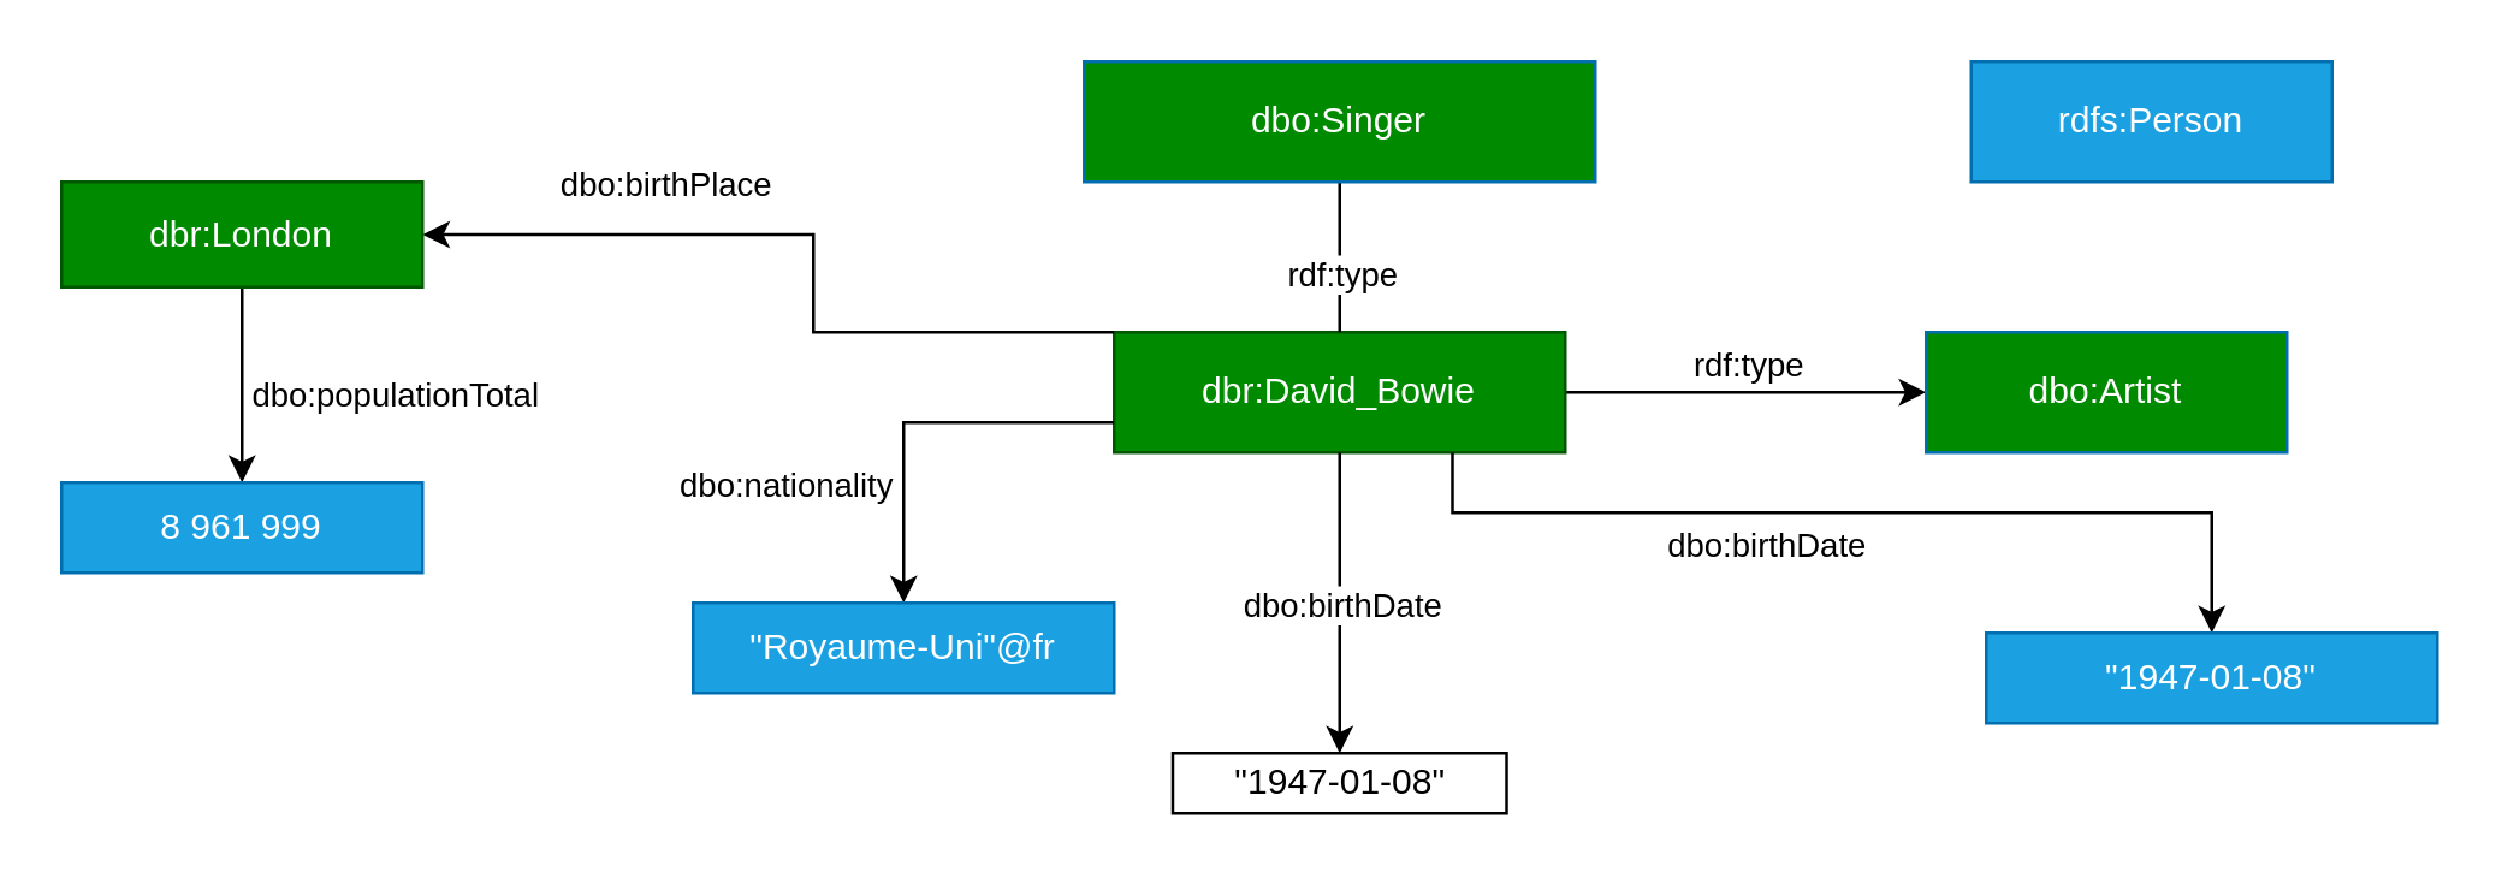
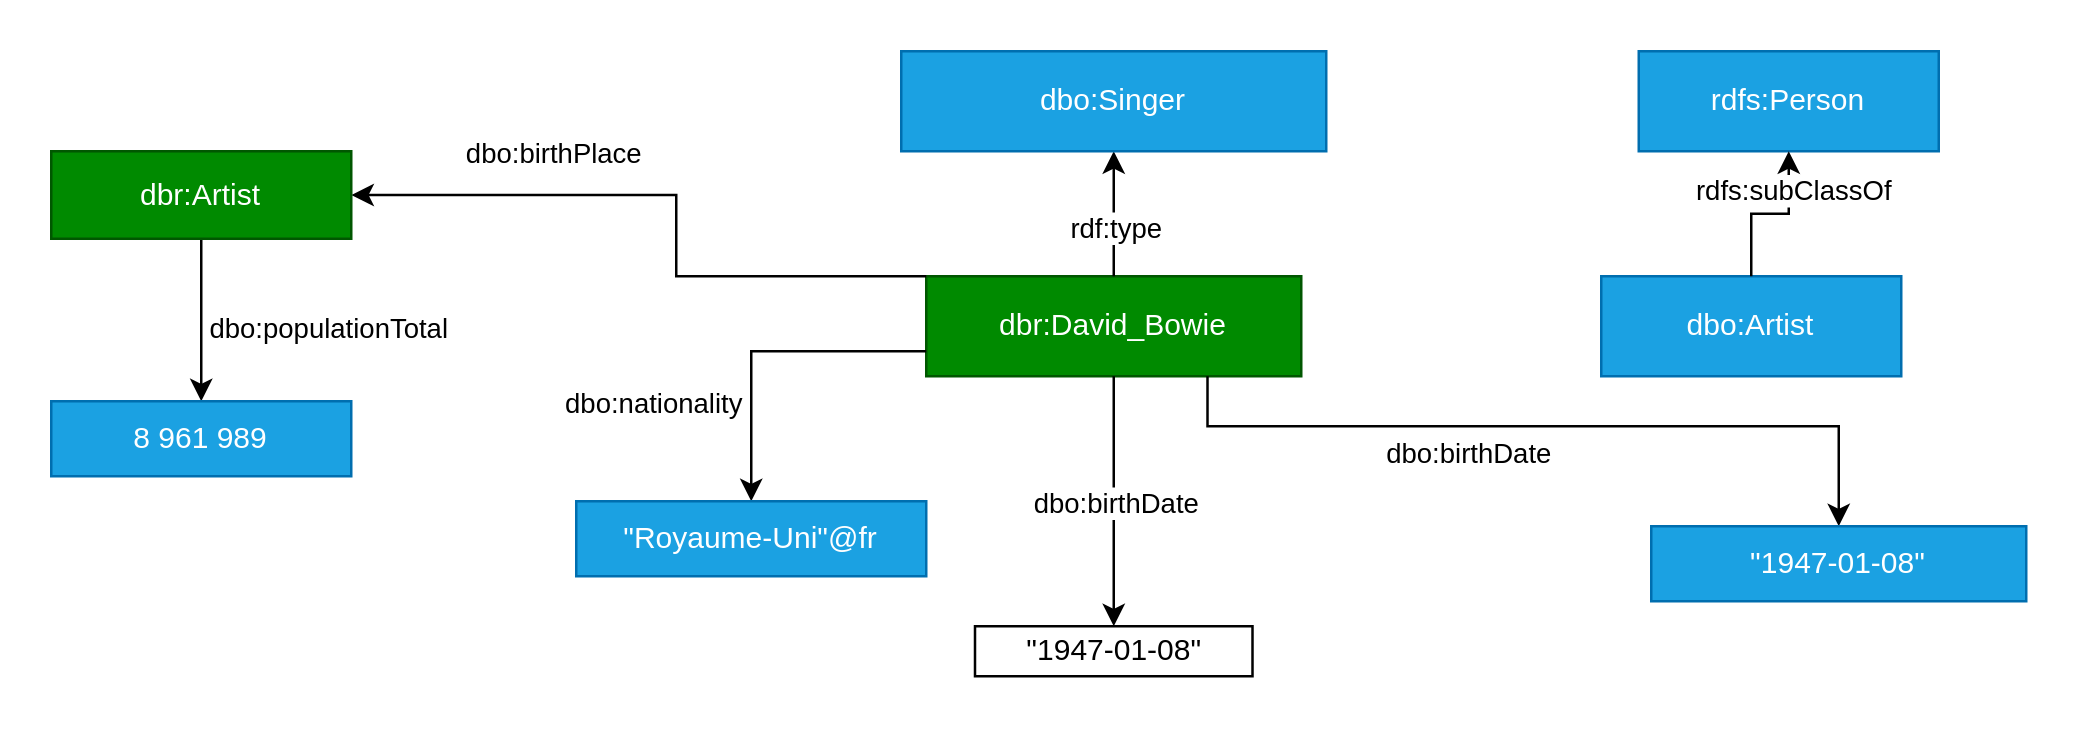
- <mxCell id="8" value="dbo:Singer" style="rounded=0;whiteSpace=wrap;html=1;fillColor=#008a00;strokeColor=#006EAF;fontColor=#ffffff;" vertex="1" parent="1"><mxGeometry x="360" y="20" width="170" height="40" as="geometry" /></mxCell>
+ <mxCell id="8" value="dbo:Singer" style="rounded=0;whiteSpace=wrap;html=1;fillColor=#1ba1e2;strokeColor=#006EAF;fontColor=#ffffff;" vertex="1" parent="1"><mxGeometry x="360" y="20" width="170" height="40" as="geometry" /></mxCell>
- <mxCell id="6" style="edgeStyle=orthogonalEdgeStyle;rounded=0;orthogonalLoop=1;jettySize=auto;html=1;exitX=0.5;exitY=0;exitDx=0;exitDy=0;endArrow=none;" edge="1" parent="1" source="4" target="8"><mxGeometry relative="1" as="geometry" /></mxCell>
+ <mxCell id="6" style="edgeStyle=orthogonalEdgeStyle;rounded=0;orthogonalLoop=1;jettySize=auto;html=1;exitX=0.5;exitY=0;exitDx=0;exitDy=0;" edge="1" parent="1" source="4" target="8"><mxGeometry relative="1" as="geometry" /></mxCell>
- <mxCell id="25" value="dbr:London" style="rounded=0;whiteSpace=wrap;html=1;fillColor=#008a00;strokeColor=#005700;fontColor=#ffffff;" vertex="1" parent="1"><mxGeometry x="20" y="60" width="120" height="35" as="geometry" /></mxCell>
+ <mxCell id="25" value="dbr:Artist" style="rounded=0;whiteSpace=wrap;html=1;fillColor=#008a00;strokeColor=#005700;fontColor=#ffffff;" vertex="1" parent="1"><mxGeometry x="20" y="60" width="120" height="35" as="geometry" /></mxCell>
+ <mxCell id="19" style="edgeStyle=orthogonalEdgeStyle;rounded=0;orthogonalLoop=1;jettySize=auto;html=1;entryX=0.5;entryY=1;entryDx=0;entryDy=0;exitX=0.5;exitY=0;exitDx=0;exitDy=0;" edge="1" parent="1" source="5" target="18"><mxGeometry relative="1" as="geometry"><mxPoint x="760" y="129.58" as="sourcePoint" /><mxPoint x="880" y="129.58" as="targetPoint" /></mxGeometry></mxCell>
+ <mxCell id="20" value="rdfs:subClassOf" style="edgeLabel;html=1;align=center;verticalAlign=middle;resizable=0;points=[];" vertex="1" connectable="0" parent="19"><mxGeometry x="-0.043" y="1" relative="1" as="geometry"><mxPoint x="10" y="-9" as="offset" /></mxGeometry></mxCell>
- <mxCell id="2" style="edgeStyle=orthogonalEdgeStyle;rounded=0;orthogonalLoop=1;jettySize=auto;html=1;" edge="1" parent="1" source="4" target="5"><mxGeometry relative="1" as="geometry" /></mxCell>
- <mxCell id="3" value="rdf:type" style="edgeLabel;html=1;align=center;verticalAlign=middle;resizable=0;points=[];" vertex="1" connectable="0" parent="2"><mxGeometry x="-0.043" y="1" relative="1" as="geometry"><mxPoint x="3" y="-9" as="offset" /></mxGeometry></mxCell>
- <mxCell id="5" value="dbo:Artist" style="rounded=0;whiteSpace=wrap;html=1;fillColor=#008a00;strokeColor=#006EAF;fontColor=#ffffff;" vertex="1" parent="1"><mxGeometry x="640" y="110" width="120" height="40" as="geometry" /></mxCell>
+ <mxCell id="5" value="dbo:Artist" style="rounded=0;whiteSpace=wrap;html=1;fillColor=#1ba1e2;strokeColor=#006EAF;fontColor=#ffffff;" vertex="1" parent="1"><mxGeometry x="640" y="110" width="120" height="40" as="geometry" /></mxCell>
- <mxCell id="26" value="8 961 999" style="rounded=0;whiteSpace=wrap;html=1;fillColor=#1ba1e2;fontColor=#ffffff;strokeColor=#006EAF;" vertex="1" parent="1"><mxGeometry x="20" y="160" width="120" height="30" as="geometry" /></mxCell>
+ <mxCell id="26" value="8 961 989" style="rounded=0;whiteSpace=wrap;html=1;fillColor=#1ba1e2;fontColor=#ffffff;strokeColor=#006EAF;" vertex="1" parent="1"><mxGeometry x="20" y="160" width="120" height="30" as="geometry" /></mxCell>
